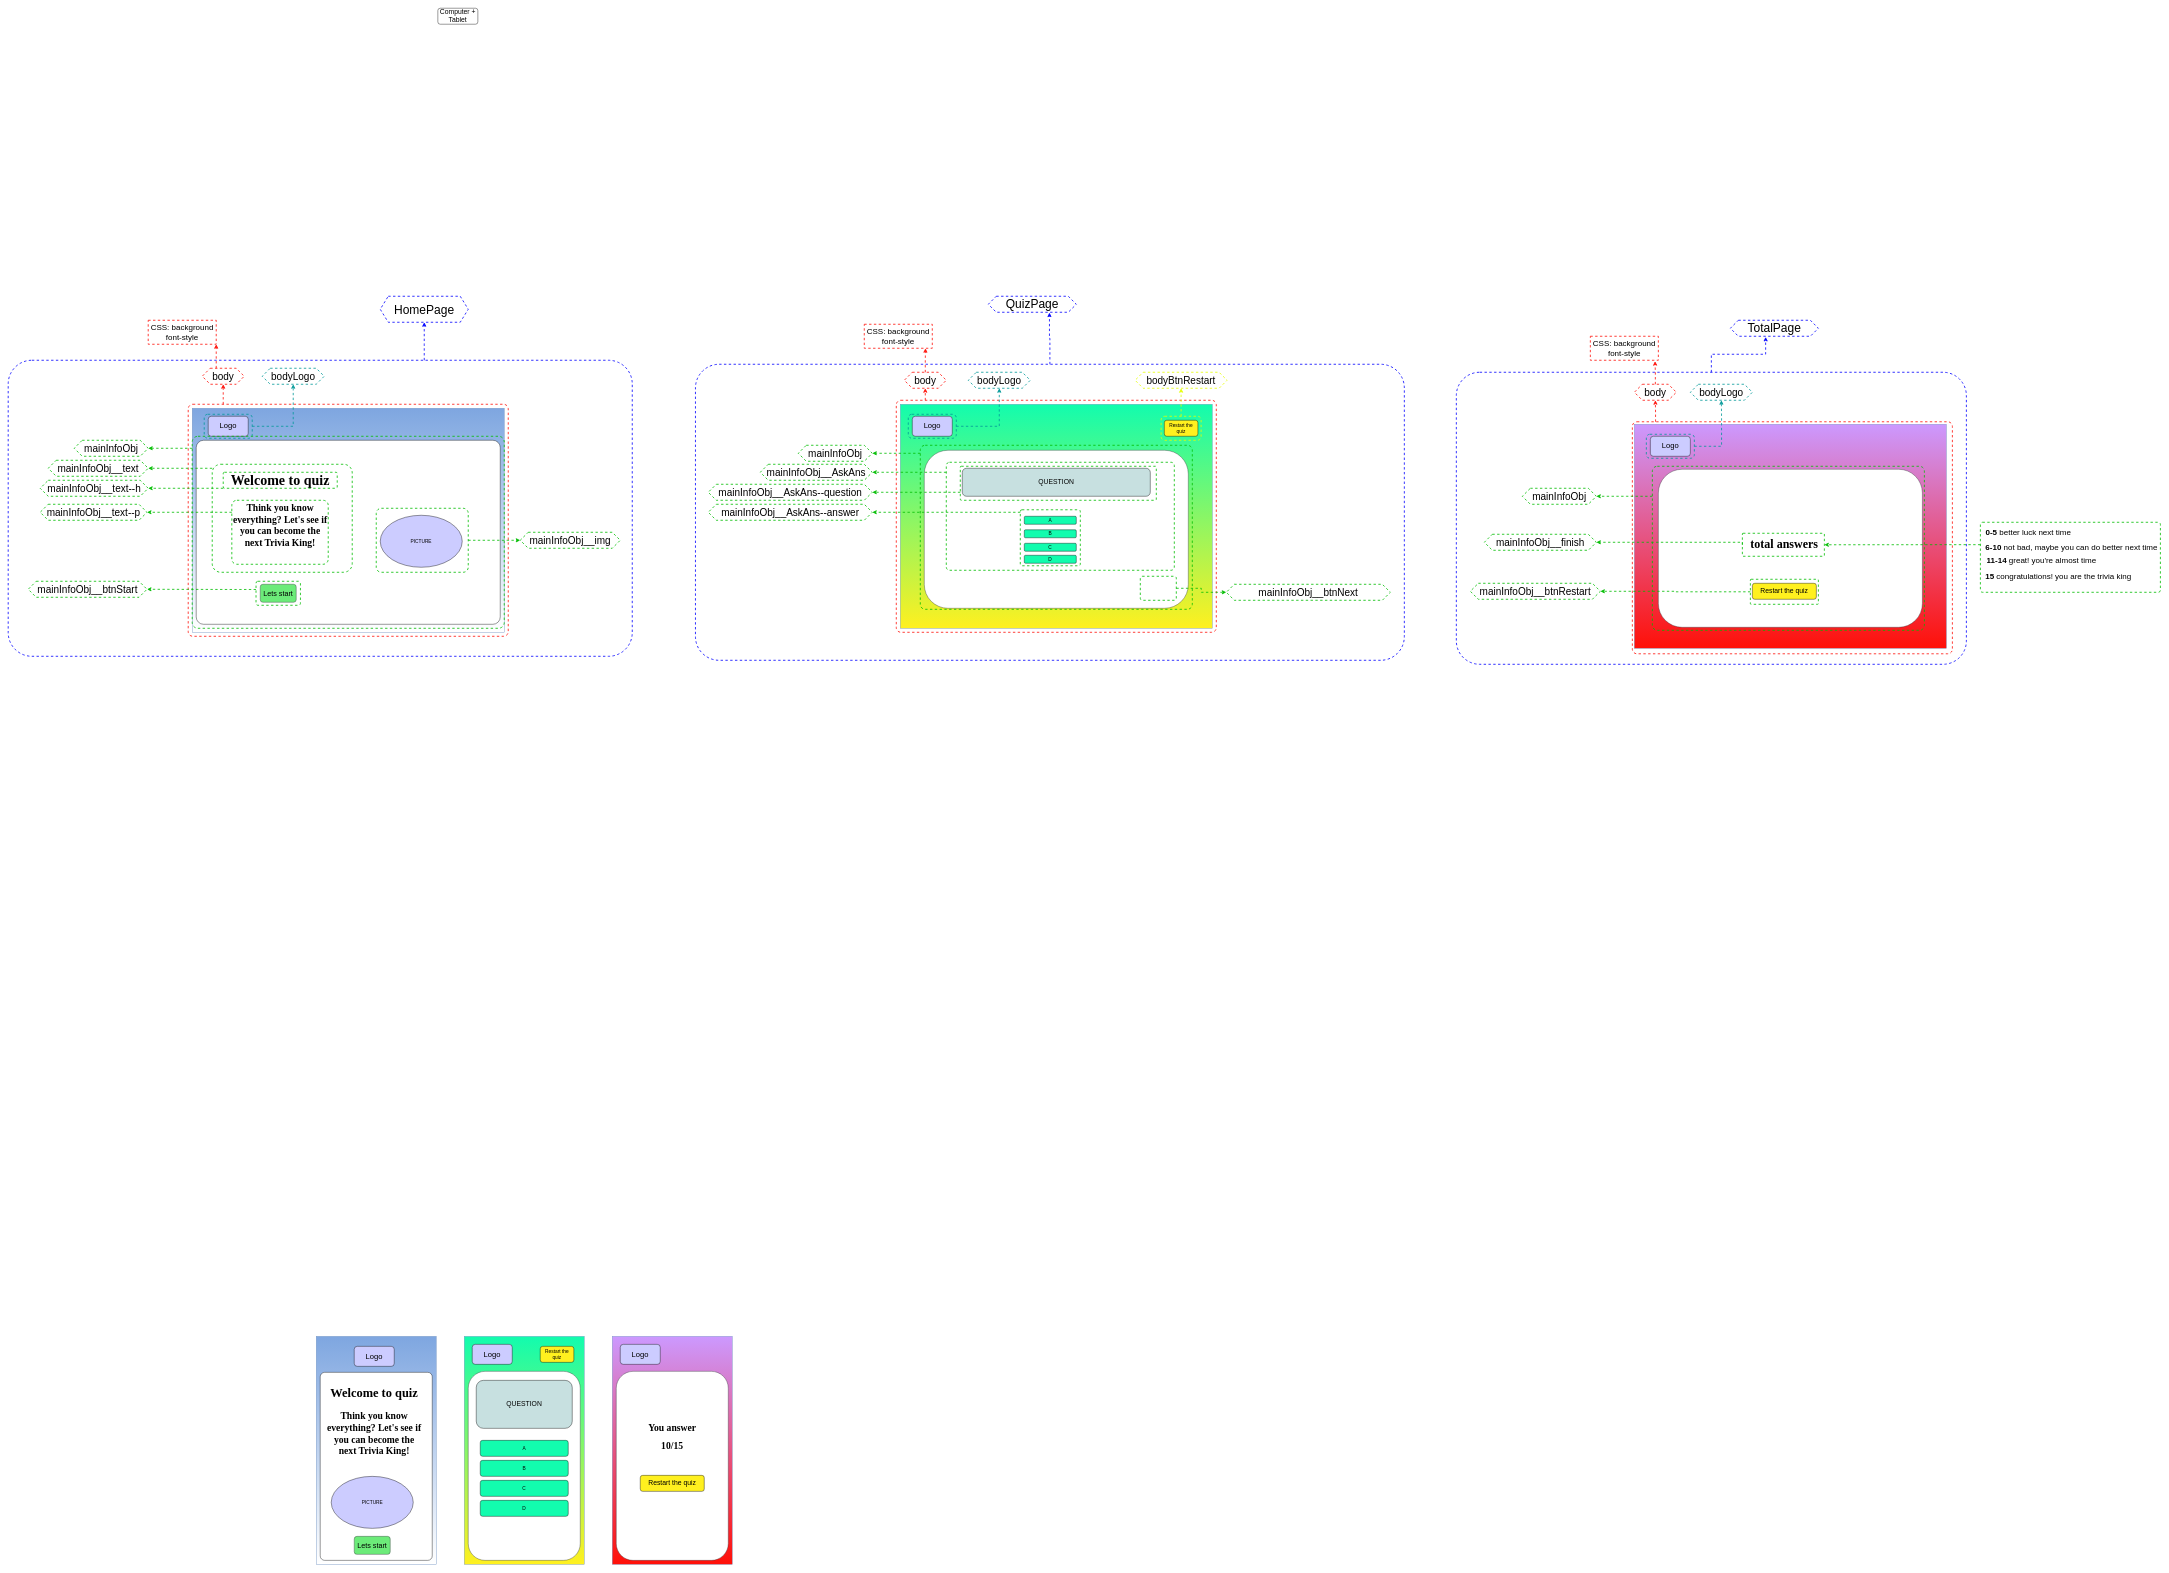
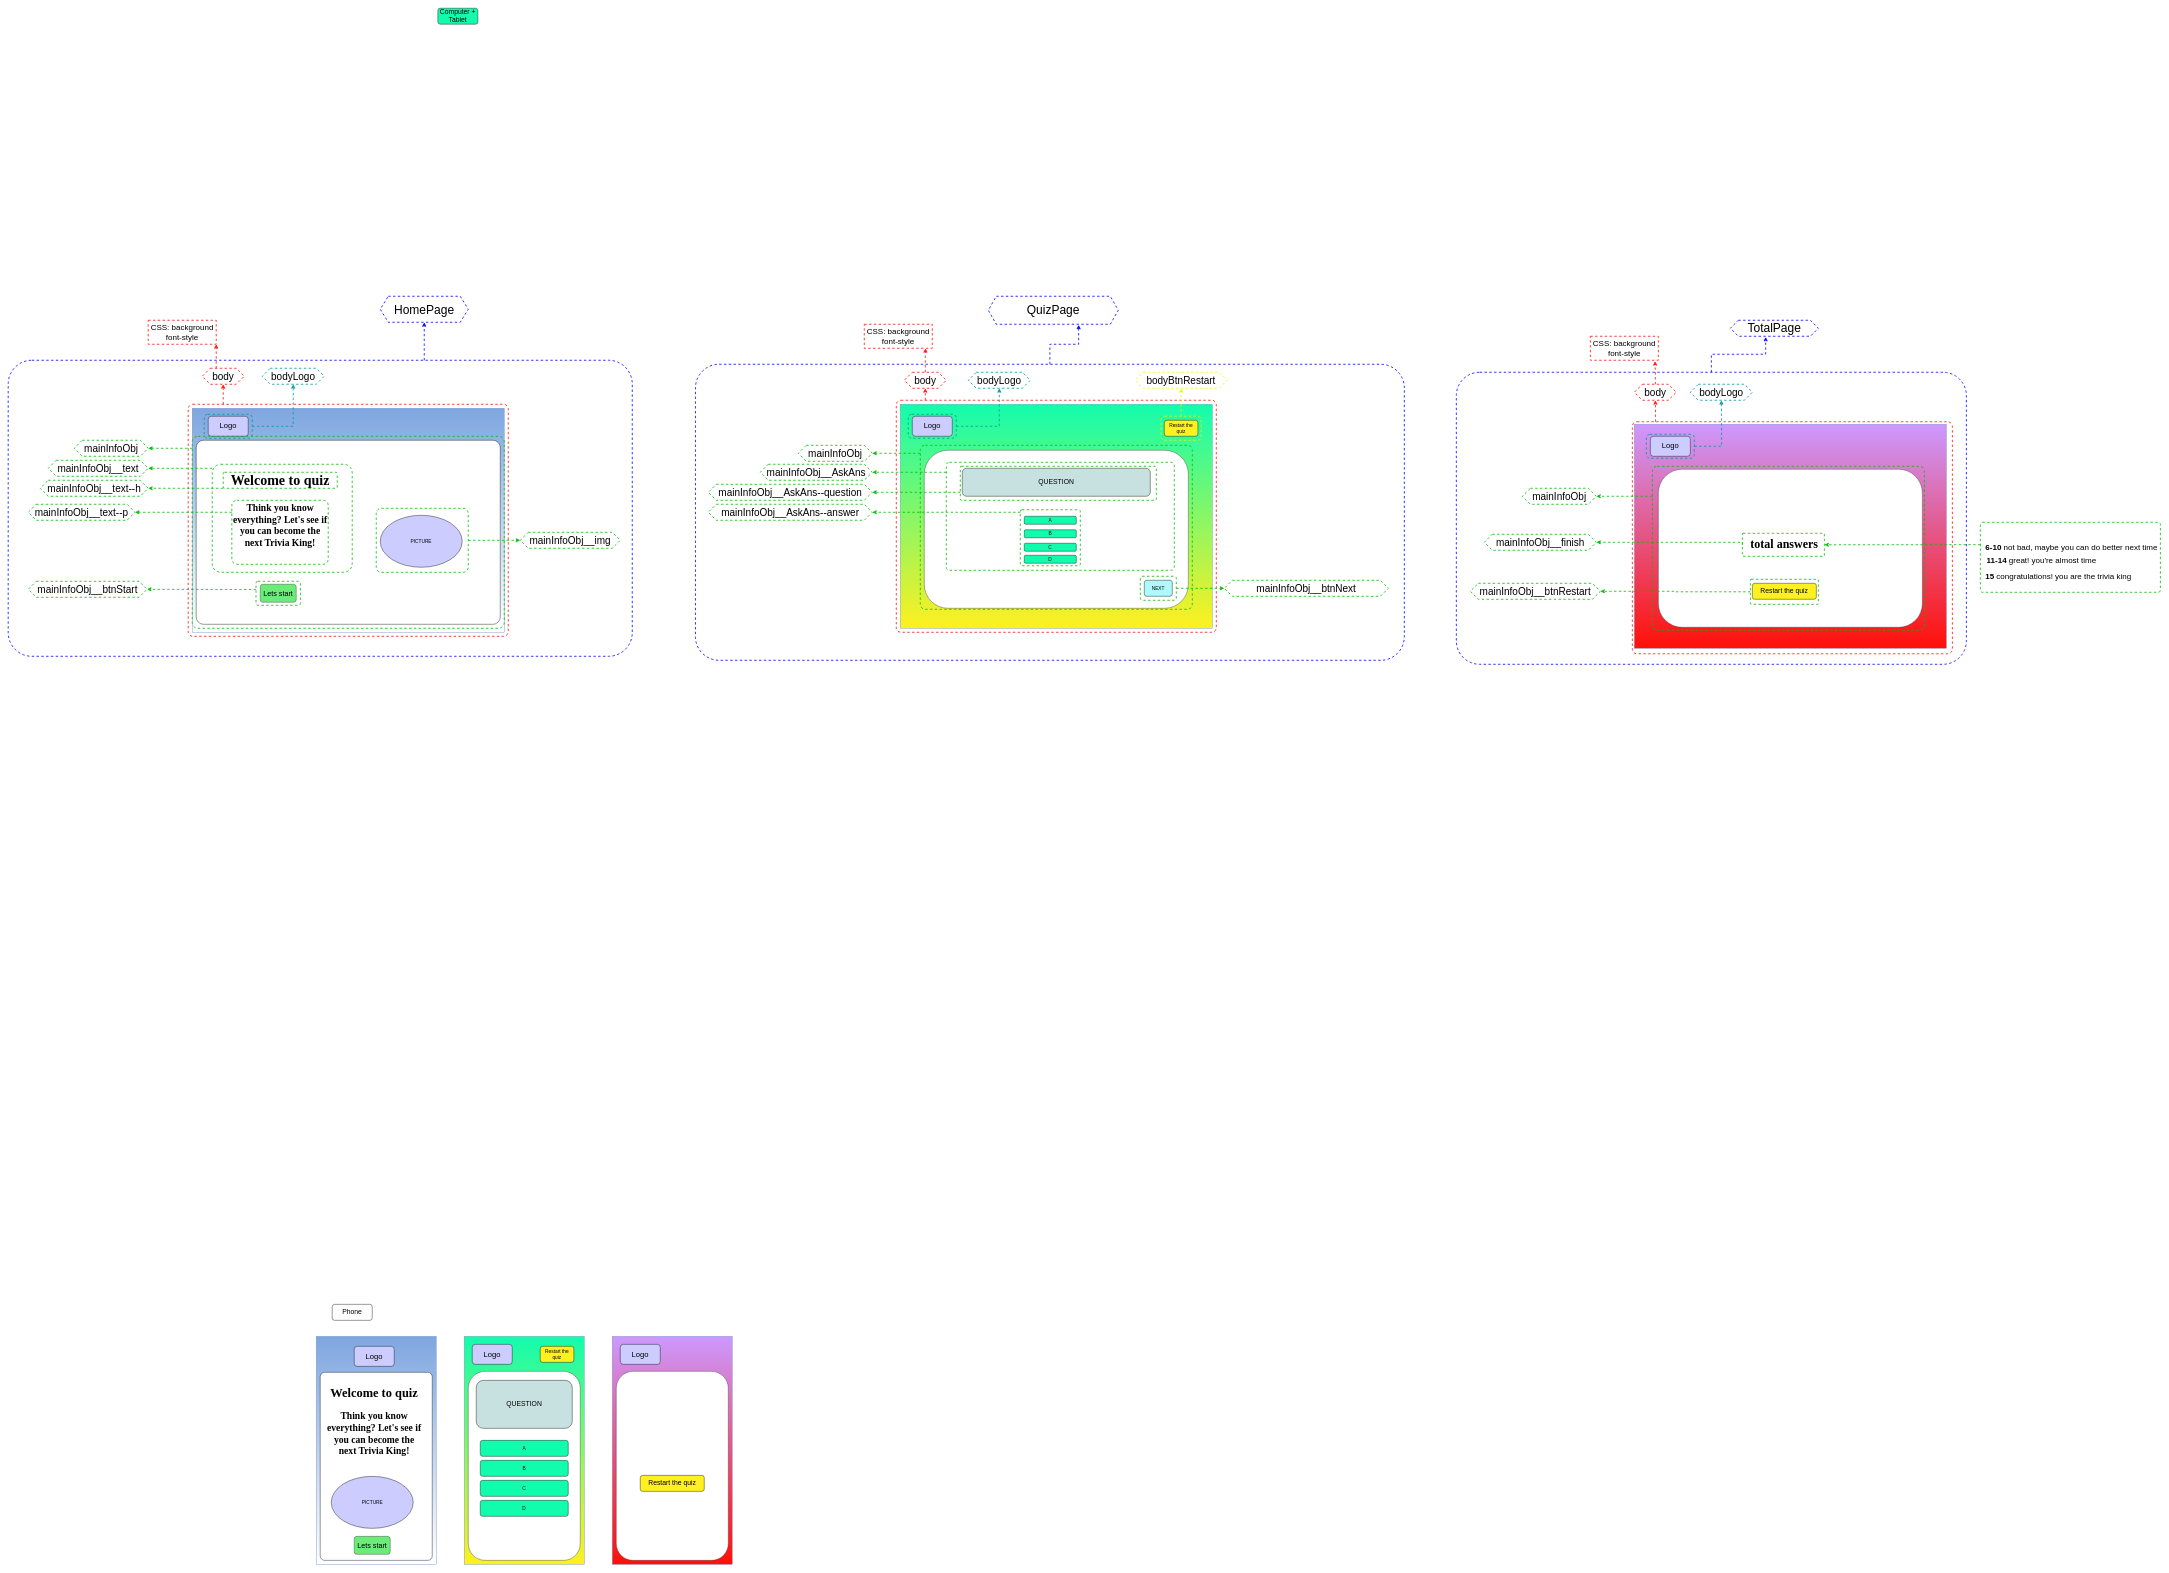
- <mxCell id="7" value="&lt;font style=&quot;font-size: 17px&quot;&gt;Computer + Tablet&lt;/font&gt;" style="rounded=1;whiteSpace=wrap;html=1;" vertex="1" parent="1"><mxGeometry x="1094" y="20" width="100" height="40" as="geometry" /></mxCell>
+ <mxCell id="7" value="&lt;font style=&quot;font-size: 17px&quot;&gt;Computer + Tablet&lt;/font&gt;" style="rounded=1;whiteSpace=wrap;html=1;fillColor=#12fcae;" vertex="1" parent="1"><mxGeometry x="1094" y="20" width="100" height="40" as="geometry" /></mxCell>
- <mxCell id="110" value="&lt;font style=&quot;font-size: 30px&quot;&gt;QuizPage&lt;/font&gt;" style="shape=hexagon;perimeter=hexagonPerimeter2;whiteSpace=wrap;html=1;fixedSize=1;dashed=1;fillColor=none;gradientColor=none;strokeWidth=2;strokeColor=#0000FF;" vertex="1" parent="1"><mxGeometry x="2470" y="740" width="220" height="40" as="geometry" /></mxCell>
+ <mxCell id="110" value="&lt;font style=&quot;font-size: 30px&quot;&gt;QuizPage&lt;/font&gt;" style="shape=hexagon;perimeter=hexagonPerimeter2;whiteSpace=wrap;html=1;fixedSize=1;dashed=1;fillColor=none;gradientColor=none;strokeWidth=2;strokeColor=#0000FF;" vertex="1" parent="1"><mxGeometry x="2470" y="740" width="325" height="70" as="geometry" /></mxCell>
- <mxCell id="72" value="&lt;font style=&quot;font-size: 25px&quot;&gt;mainInfoObj__text--p&lt;/font&gt;" style="shape=hexagon;perimeter=hexagonPerimeter2;whiteSpace=wrap;html=1;fixedSize=1;dashed=1;fillColor=none;gradientColor=none;strokeWidth=2;strokeColor=#00BD00;" vertex="1" parent="1"><mxGeometry x="100" y="1260" width="267" height="40" as="geometry" /></mxCell>
+ <mxCell id="72" value="&lt;font style=&quot;font-size: 25px&quot;&gt;mainInfoObj__text--p&lt;/font&gt;" style="shape=hexagon;perimeter=hexagonPerimeter2;whiteSpace=wrap;html=1;fixedSize=1;dashed=1;fillColor=none;gradientColor=none;strokeWidth=2;strokeColor=#00BD00;" vertex="1" parent="1"><mxGeometry x="70" y="1260" width="267" height="40" as="geometry" /></mxCell>
- <mxCell id="51" value="&lt;font style=&quot;font-size: 20px&quot;&gt;&lt;b&gt;0-5&lt;/b&gt; better luck next time&lt;/font&gt;" style="text;html=1;strokeColor=none;fillColor=none;align=center;verticalAlign=middle;whiteSpace=wrap;rounded=0;" vertex="1" parent="1"><mxGeometry x="4960" y="1320" width="220" height="20" as="geometry" /></mxCell>
+ <mxCell id="11" value="NEXT" style="rounded=1;whiteSpace=wrap;html=1;fillColor=#AEF9FC;" vertex="1" parent="1"><mxGeometry x="2860" y="1450" width="70" height="40" as="geometry" /></mxCell>
- <mxCell id="105" value="&lt;font style=&quot;font-size: 25px&quot;&gt;mainInfoObj__btnNext&lt;/font&gt;" style="shape=hexagon;perimeter=hexagonPerimeter2;whiteSpace=wrap;html=1;fixedSize=1;dashed=1;fillColor=none;gradientColor=none;strokeWidth=2;strokeColor=#00BD00;" vertex="1" parent="1"><mxGeometry x="3065" y="1460" width="410" height="40" as="geometry" /></mxCell>
+ <mxCell id="105" value="&lt;font style=&quot;font-size: 25px&quot;&gt;mainInfoObj__btnNext&lt;/font&gt;" style="shape=hexagon;perimeter=hexagonPerimeter2;whiteSpace=wrap;html=1;fixedSize=1;dashed=1;fillColor=none;gradientColor=none;strokeWidth=2;strokeColor=#00BD00;" vertex="1" parent="1"><mxGeometry x="3060" y="1450" width="410" height="40" as="geometry" /></mxCell>
+ <mxCell id="25" value="&lt;font style=&quot;font-size: 17px&quot;&gt;Phone&lt;/font&gt;" style="rounded=1;whiteSpace=wrap;html=1;" vertex="1" parent="1"><mxGeometry x="830" y="3260" width="100" height="40" as="geometry" /></mxCell>
- <mxCell id="49" value="&lt;h1&gt;&lt;font face=&quot;Comic Sans MS&quot;&gt;You answer&lt;/font&gt;&lt;/h1&gt;&lt;h1&gt;&lt;font face=&quot;Comic Sans MS&quot;&gt;&amp;nbsp;10/15&amp;nbsp;&lt;/font&gt;&lt;/h1&gt;" style="text;html=1;strokeColor=none;fillColor=none;spacing=5;spacingTop=-20;whiteSpace=wrap;overflow=hidden;rounded=0;align=center;" vertex="1" parent="1"><mxGeometry x="1555" y="3550" width="250" height="90" as="geometry" /></mxCell>
